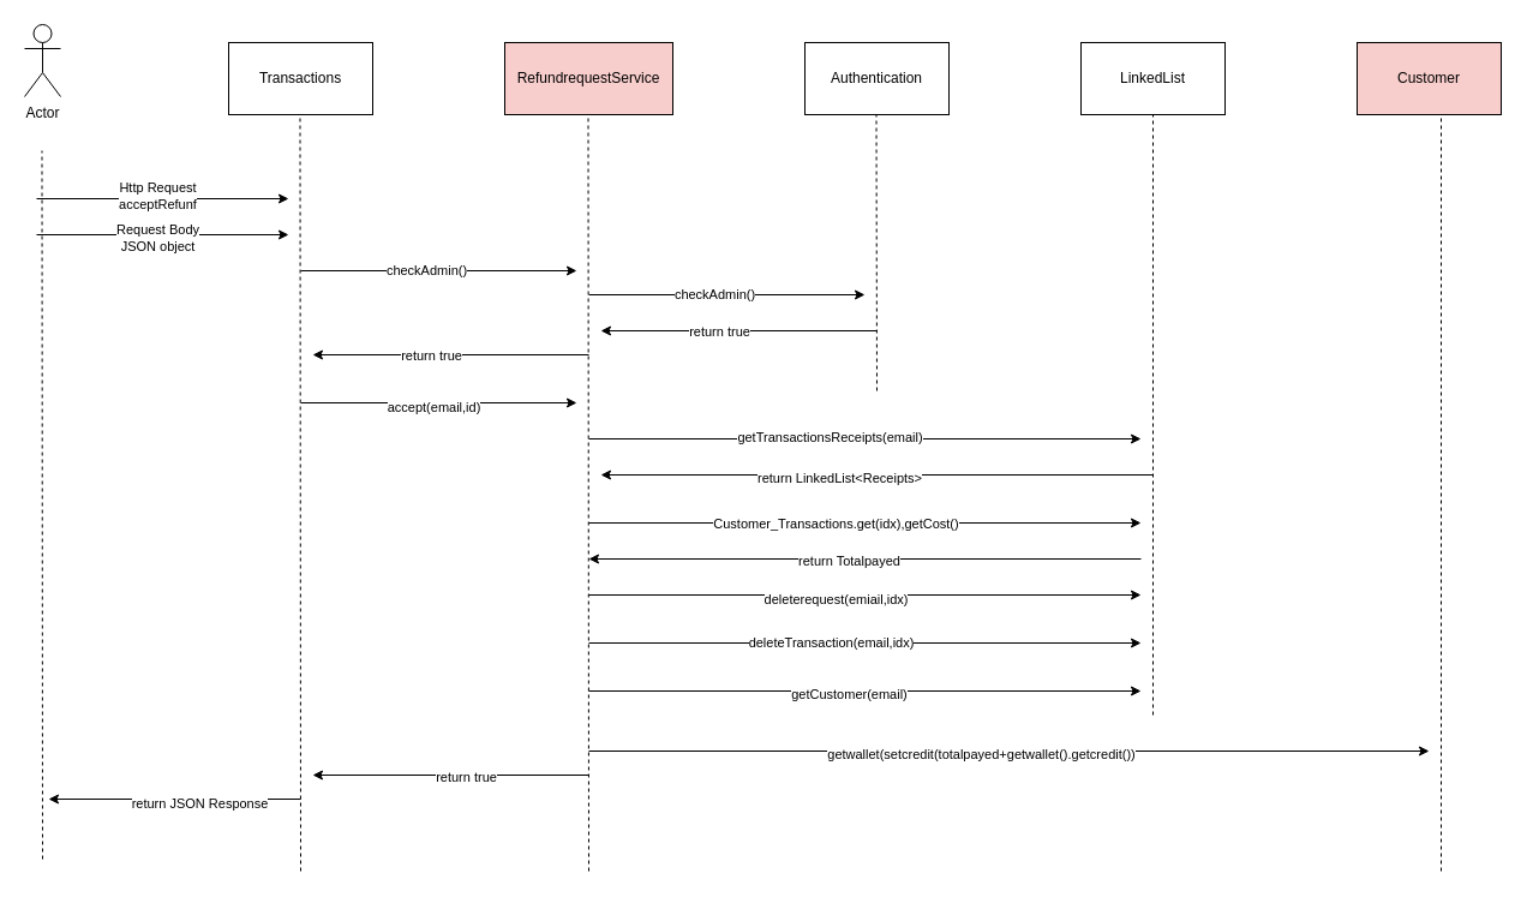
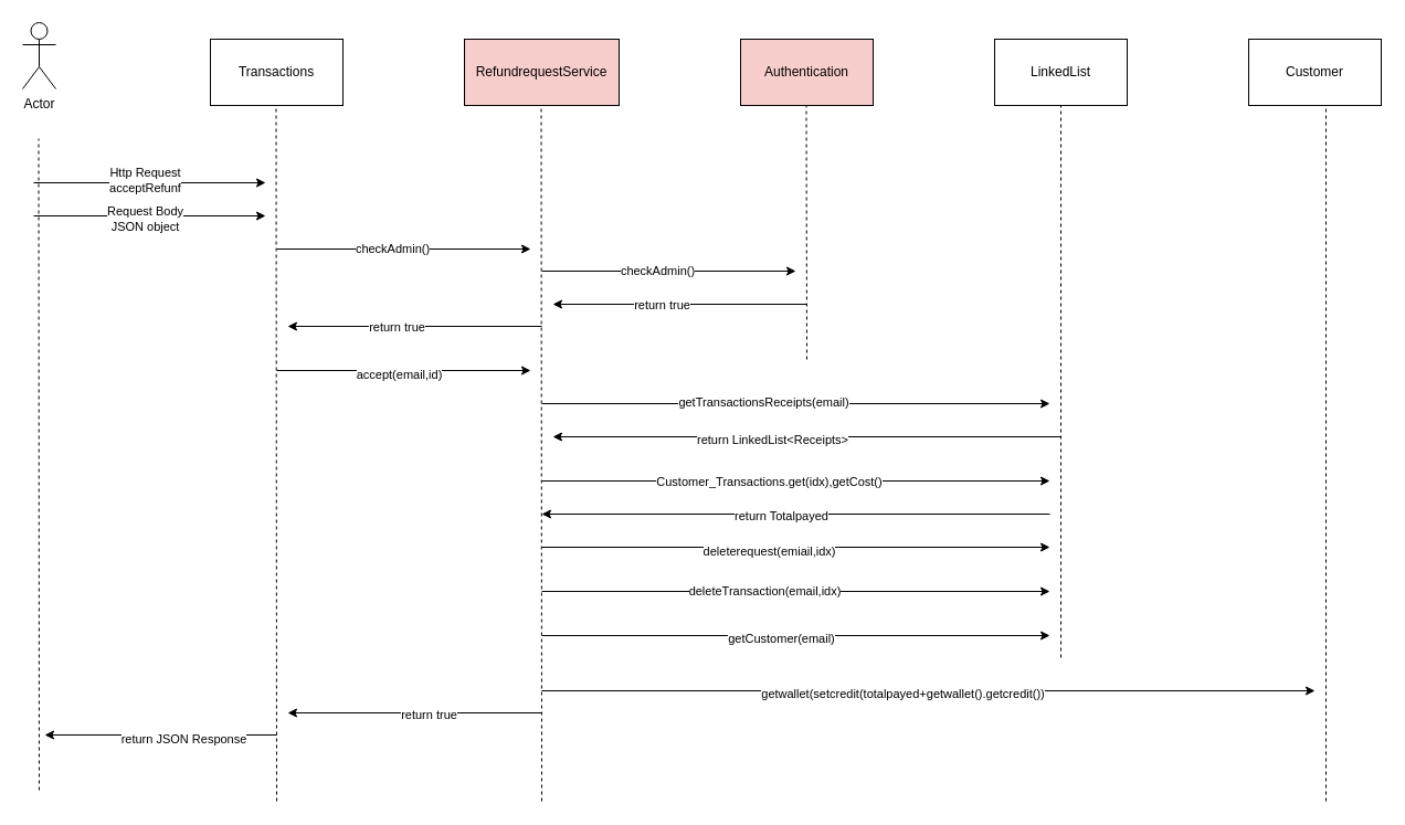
- <mxCell id="5" value="Authentication" style="rounded=0;whiteSpace=wrap;html=1;" vertex="1" parent="1"><mxGeometry x="670" y="35" width="120" height="60" as="geometry" /></mxCell>
+ <mxCell id="5" value="Authentication" style="rounded=0;whiteSpace=wrap;html=1;fillColor=#f8cecc;" vertex="1" parent="1"><mxGeometry x="670" y="35" width="120" height="60" as="geometry" /></mxCell>
- <mxCell id="7" value="Customer" style="rounded=0;whiteSpace=wrap;html=1;fillColor=#f8cecc;" vertex="1" parent="1"><mxGeometry x="1130" y="35" width="120" height="60" as="geometry" /></mxCell>
+ <mxCell id="7" value="Customer" style="rounded=0;whiteSpace=wrap;html=1;" vertex="1" parent="1"><mxGeometry x="1130" y="35" width="120" height="60" as="geometry" /></mxCell>
